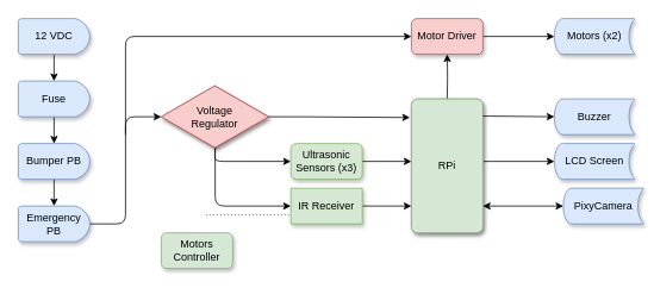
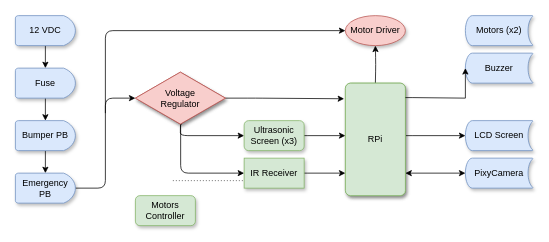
- <mxCell id="10" value="Motor Driver" style="whiteSpace=wrap;html=1;glass=0;rounded=1;strokeWidth=1;shadow=1;fillColor=#f8cecc;strokeColor=#b85450;fontStyle=0" parent="1" vertex="1"><mxGeometry x="460" y="20" width="80" height="40" as="geometry" /></mxCell>
+ <mxCell id="10" value="Motor Driver" style="ellipse;whiteSpace=wrap;html=1;glass=0;strokeWidth=1;shadow=1;fillColor=#f8cecc;strokeColor=#b85450;fontStyle=0;" parent="1" vertex="1"><mxGeometry x="460" y="20" width="80" height="40" as="geometry" /></mxCell>
- <mxCell id="9" value="" style="edgeStyle=orthogonalEdgeStyle;orthogonalLoop=1;jettySize=auto;html=1;shadow=0;strokeWidth=1;fontStyle=0;entryX=0;entryY=0.5;entryDx=0;entryDy=0;entryPerimeter=0;" parent="1" source="10" target="20" edge="1"><mxGeometry relative="1" as="geometry"><mxPoint x="580" y="40" as="targetPoint" /></mxGeometry></mxCell>
- <mxCell id="33" value="Buzzer" style="strokeWidth=1;html=1;shape=mxgraph.flowchart.stored_data;whiteSpace=wrap;rounded=1;shadow=1;glass=0;fillColor=#dae8fc;strokeColor=#6c8ebf;fontStyle=0" parent="1" vertex="1"><mxGeometry x="620" y="110" width="90" height="40" as="geometry" /></mxCell>
+ <mxCell id="33" value="Buzzer" style="strokeWidth=1;html=1;shape=mxgraph.flowchart.stored_data;whiteSpace=wrap;rounded=1;shadow=1;glass=0;fillColor=#dae8fc;strokeColor=#6c8ebf;fontStyle=0" parent="1" vertex="1"><mxGeometry x="620" y="70" width="90" height="40" as="geometry" /></mxCell>
- <mxCell id="27" value="Ultrasonic Sensors (x3)" style="whiteSpace=wrap;html=1;rounded=1;shadow=1;strokeWidth=1;fillColor=#d5e8d4;strokeColor=#82b366;fontStyle=0" parent="1" vertex="1"><mxGeometry x="325" y="160" width="80" height="40" as="geometry" /></mxCell>
+ <mxCell id="27" value="Ultrasonic Screen (x3)" style="whiteSpace=wrap;html=1;rounded=1;shadow=1;strokeWidth=1;fillColor=#d5e8d4;strokeColor=#82b366;fontStyle=0" parent="1" vertex="1"><mxGeometry x="325" y="160" width="80" height="40" as="geometry" /></mxCell>
- <mxCell id="22" value="PixyCamera" style="strokeWidth=1;html=1;shape=mxgraph.flowchart.stored_data;whiteSpace=wrap;rounded=1;shadow=1;glass=0;fillColor=#dae8fc;strokeColor=#6c8ebf;fontStyle=0" parent="1" vertex="1"><mxGeometry x="630" y="210" width="90" height="40" as="geometry" /></mxCell>
+ <mxCell id="22" value="PixyCamera" style="strokeWidth=1;html=1;shape=mxgraph.flowchart.stored_data;whiteSpace=wrap;rounded=1;shadow=1;glass=0;fillColor=#dae8fc;strokeColor=#6c8ebf;fontStyle=0" parent="1" vertex="1"><mxGeometry x="620" y="210" width="90" height="40" as="geometry" /></mxCell>
